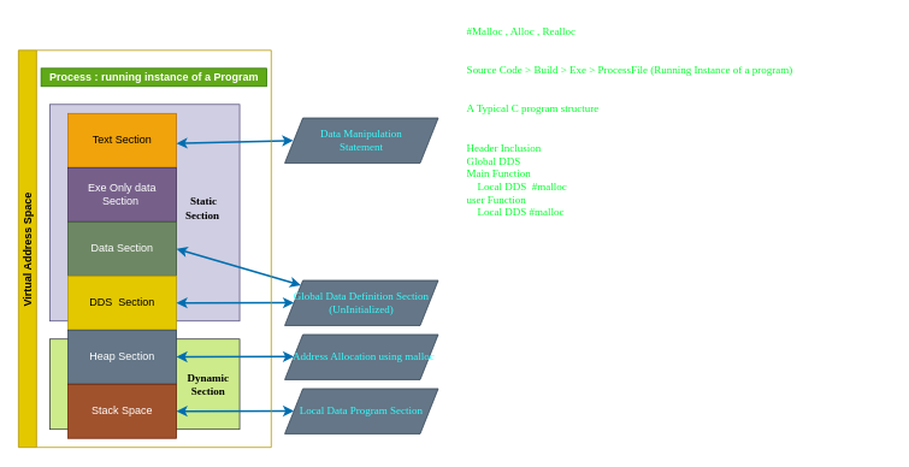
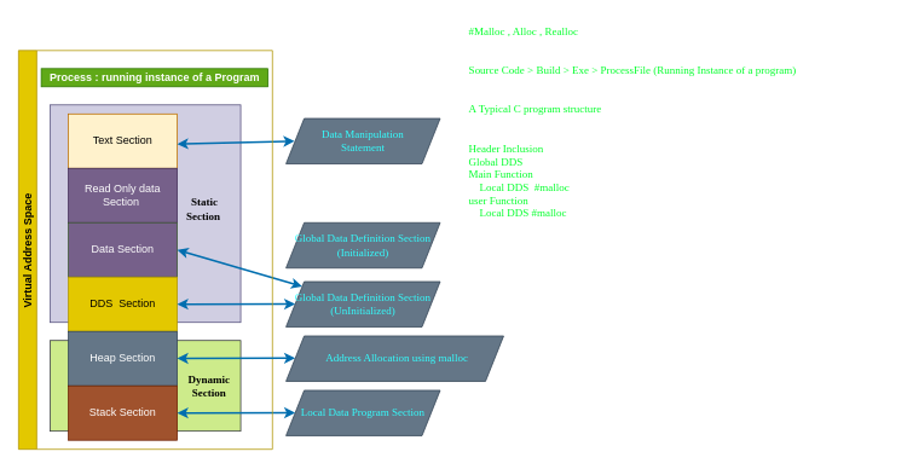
- <mxCell id="4" value="Text Section" style="rounded=0;whiteSpace=wrap;html=1;fillColor=#f0a30a;fontColor=#000000;strokeColor=#BD7000;" parent="1" vertex="1"><mxGeometry x="75" y="125" width="120" height="60" as="geometry" /></mxCell>
+ <mxCell id="4" value="Text Section" style="rounded=0;whiteSpace=wrap;html=1;fillColor=#fff2cc;fontColor=#000000;strokeColor=#BD7000;" parent="1" vertex="1"><mxGeometry x="75" y="125" width="120" height="60" as="geometry" /></mxCell>
- <mxCell id="5" value="Exe Only data Section&amp;nbsp;" style="rounded=0;whiteSpace=wrap;html=1;fillColor=#76608a;fontColor=#ffffff;strokeColor=#432D57;" parent="1" vertex="1"><mxGeometry x="75" y="185" width="120" height="60" as="geometry" /></mxCell>
+ <mxCell id="5" value="Read Only data Section&amp;nbsp;" style="rounded=0;whiteSpace=wrap;html=1;fillColor=#76608a;fontColor=#ffffff;strokeColor=#432D57;" parent="1" vertex="1"><mxGeometry x="75" y="185" width="120" height="60" as="geometry" /></mxCell>
+ <mxCell id="13" value="&lt;font color=&quot;#33ffff&quot;&gt;Global Data Definition Section (Initialized)&lt;/font&gt;" style="shape=parallelogram;perimeter=parallelogramPerimeter;whiteSpace=wrap;html=1;fixedSize=1;fontFamily=Verdana;fontColor=#ffffff;fillColor=#647687;strokeColor=#314354;" parent="1" vertex="1"><mxGeometry x="315" y="245" width="170" height="50" as="geometry" /></mxCell>
- <mxCell id="6" value="Data Section&lt;br&gt;" style="rounded=0;whiteSpace=wrap;html=1;fillColor=#6d8764;fontColor=#ffffff;strokeColor=#3A5431;" parent="1" vertex="1"><mxGeometry x="75" y="245" width="120" height="60" as="geometry" /></mxCell>
+ <mxCell id="6" value="Data Section&lt;br&gt;" style="rounded=0;whiteSpace=wrap;html=1;fillColor=#76608a;fontColor=#ffffff;strokeColor=#3A5431;" parent="1" vertex="1"><mxGeometry x="75" y="245" width="120" height="60" as="geometry" /></mxCell>
- <mxCell id="24" value="&lt;font color=&quot;#33ffff&quot;&gt;&amp;nbsp; Address Allocation using malloc&lt;/font&gt;" style="shape=parallelogram;perimeter=parallelogramPerimeter;whiteSpace=wrap;html=1;fixedSize=1;fontFamily=Verdana;fontColor=#ffffff;fillColor=#647687;strokeColor=#314354;" vertex="1" parent="1"><mxGeometry x="315" y="370" width="170" height="50" as="geometry" /></mxCell>
+ <mxCell id="24" value="&lt;font color=&quot;#33ffff&quot;&gt;&amp;nbsp; Address Allocation using malloc&lt;/font&gt;" style="shape=parallelogram;perimeter=parallelogramPerimeter;whiteSpace=wrap;html=1;fixedSize=1;fontFamily=Verdana;fontColor=#ffffff;fillColor=#647687;strokeColor=#314354;" vertex="1" parent="1"><mxGeometry x="315" y="370" width="240" height="50" as="geometry" /></mxCell>
- <mxCell id="9" value="Stack Space" style="rounded=0;whiteSpace=wrap;html=1;fillColor=#a0522d;fontColor=#ffffff;strokeColor=#6D1F00;" parent="1" vertex="1"><mxGeometry x="75" y="425" width="120" height="60" as="geometry" /></mxCell>
+ <mxCell id="9" value="Stack Section" style="rounded=0;whiteSpace=wrap;html=1;fillColor=#a0522d;fontColor=#ffffff;strokeColor=#6D1F00;" parent="1" vertex="1"><mxGeometry x="75" y="425" width="120" height="60" as="geometry" /></mxCell>
